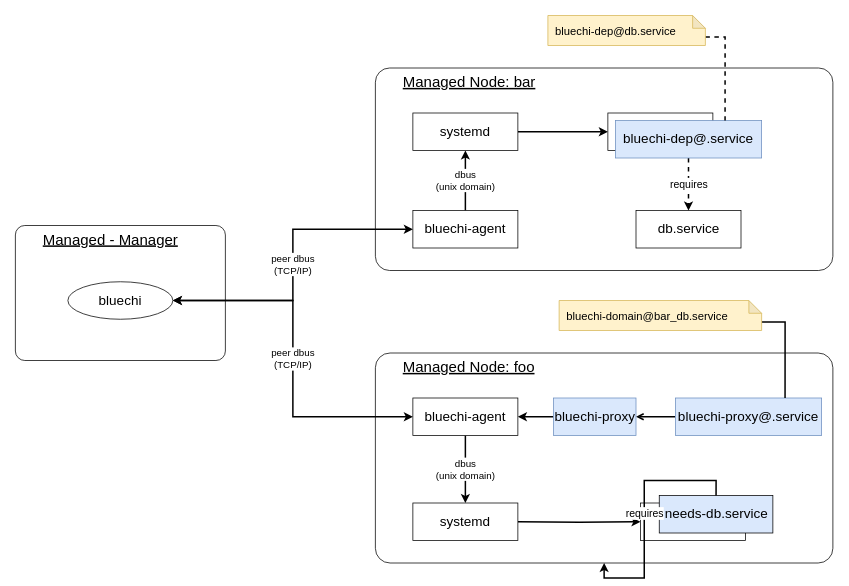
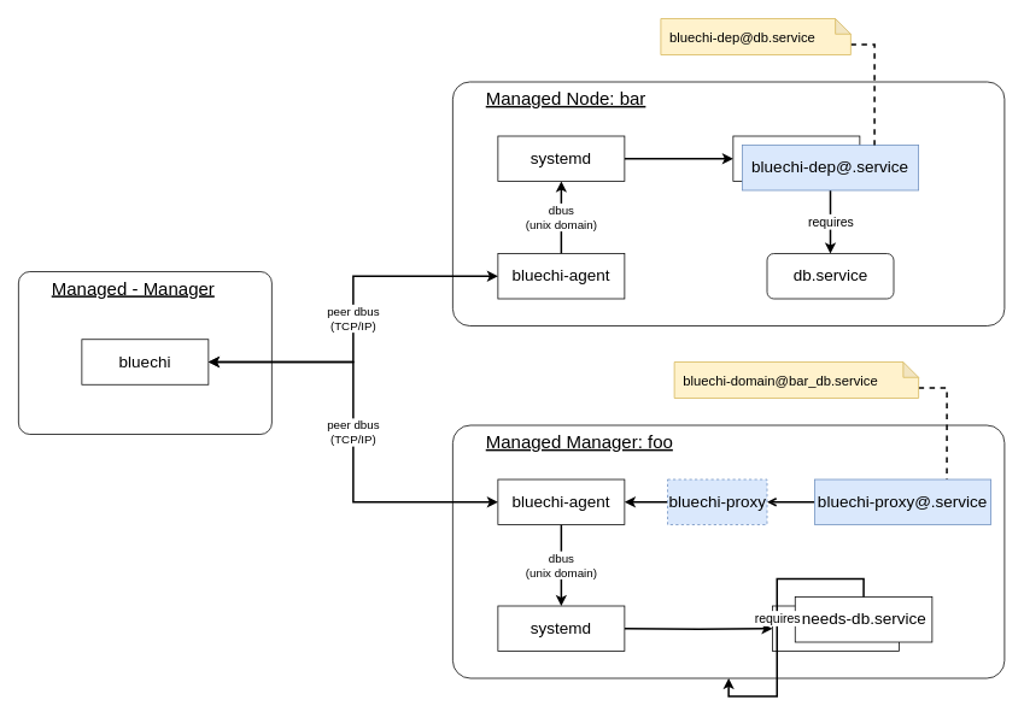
- <mxCell id="23" value="requires" style="edgeStyle=orthogonalEdgeStyle;rounded=0;orthogonalLoop=1;jettySize=auto;html=1;entryX=0.5;entryY=0;entryDx=0;entryDy=0;strokeWidth=2;fillColor=#dae8fc;strokeColor=#000000;fontSize=14;dashed=1;" edge="1" parent="1" source="24" target="19"><mxGeometry relative="1" as="geometry" /></mxCell>
+ <mxCell id="23" value="requires" style="edgeStyle=orthogonalEdgeStyle;rounded=0;orthogonalLoop=1;jettySize=auto;html=1;entryX=0.5;entryY=0;entryDx=0;entryDy=0;strokeWidth=2;fillColor=#dae8fc;strokeColor=#000000;fontSize=14;" edge="1" parent="1" source="24" target="19"><mxGeometry relative="1" as="geometry" /></mxCell>
- <mxCell id="19" value="db.service" style="rounded=0;whiteSpace=wrap;html=1;fontSize=18;" vertex="1" parent="1"><mxGeometry x="847.5" y="280" width="140" height="50" as="geometry" /></mxCell>
+ <mxCell id="19" value="db.service" style="whiteSpace=wrap;html=1;fontSize=18;rounded=1;" vertex="1" parent="1"><mxGeometry x="847.5" y="280" width="140" height="50" as="geometry" /></mxCell>
- <mxCell id="3" value="bluechi" style="ellipse;whiteSpace=wrap;html=1;fontSize=18;" vertex="1" parent="1"><mxGeometry x="90" y="375" width="140" height="50" as="geometry" /></mxCell>
+ <mxCell id="3" value="bluechi" style="rounded=0;whiteSpace=wrap;html=1;fontSize=18;" vertex="1" parent="1"><mxGeometry x="90" y="375" width="140" height="50" as="geometry" /></mxCell>
- <mxCell id="25" style="edgeStyle=orthogonalEdgeStyle;rounded=0;orthogonalLoop=1;jettySize=auto;html=1;entryX=0.75;entryY=0;entryDx=0;entryDy=0;strokeWidth=2;endArrow=none;endFill=0;dashed=0;exitX=0;exitY=0;exitDx=270;exitDy=28.5;exitPerimeter=0;" edge="1" parent="1" source="26" target="22"><mxGeometry relative="1" as="geometry" /></mxCell>
+ <mxCell id="25" style="edgeStyle=orthogonalEdgeStyle;rounded=0;orthogonalLoop=1;jettySize=auto;html=1;entryX=0.75;entryY=0;entryDx=0;entryDy=0;strokeWidth=2;endArrow=none;endFill=0;dashed=1;exitX=0;exitY=0;exitDx=270;exitDy=28.5;exitPerimeter=0;" edge="1" parent="1" source="26" target="22"><mxGeometry relative="1" as="geometry" /></mxCell>
- <mxCell id="10" value="Managed Node: foo" style="rounded=1;whiteSpace=wrap;html=1;arcSize=7;align=left;verticalAlign=top;spacingLeft=35;fontSize=20;fontStyle=4" vertex="1" parent="1"><mxGeometry x="500" y="470" width="610" height="280" as="geometry" /></mxCell>
+ <mxCell id="10" value="Managed Manager: foo" style="rounded=1;whiteSpace=wrap;html=1;arcSize=7;align=left;verticalAlign=top;spacingLeft=35;fontSize=20;fontStyle=4" vertex="1" parent="1"><mxGeometry x="500" y="470" width="610" height="280" as="geometry" /></mxCell>
- <mxCell id="30" value="bluechi-proxy" style="rounded=0;whiteSpace=wrap;html=1;fontSize=18;fillColor=#dae8fc;strokeColor=#6c8ebf;" vertex="1" parent="1"><mxGeometry x="737.5" y="530" width="110" height="50" as="geometry" /></mxCell>
+ <mxCell id="30" value="bluechi-proxy" style="rounded=0;whiteSpace=wrap;html=1;fontSize=18;fillColor=#dae8fc;strokeColor=#6c8ebf;dashed=1;" vertex="1" parent="1"><mxGeometry x="737.5" y="530" width="110" height="50" as="geometry" /></mxCell>
- <mxCell id="18" value="needs-db.service" style="rounded=0;whiteSpace=wrap;html=1;fontSize=18;fillColor=#dae8fc;" vertex="1" parent="1"><mxGeometry x="878.5" y="660" width="151.5" height="50" as="geometry" /></mxCell>
+ <mxCell id="18" value="needs-db.service" style="rounded=0;whiteSpace=wrap;html=1;fontSize=18;" vertex="1" parent="1"><mxGeometry x="878.5" y="660" width="151.5" height="50" as="geometry" /></mxCell>
